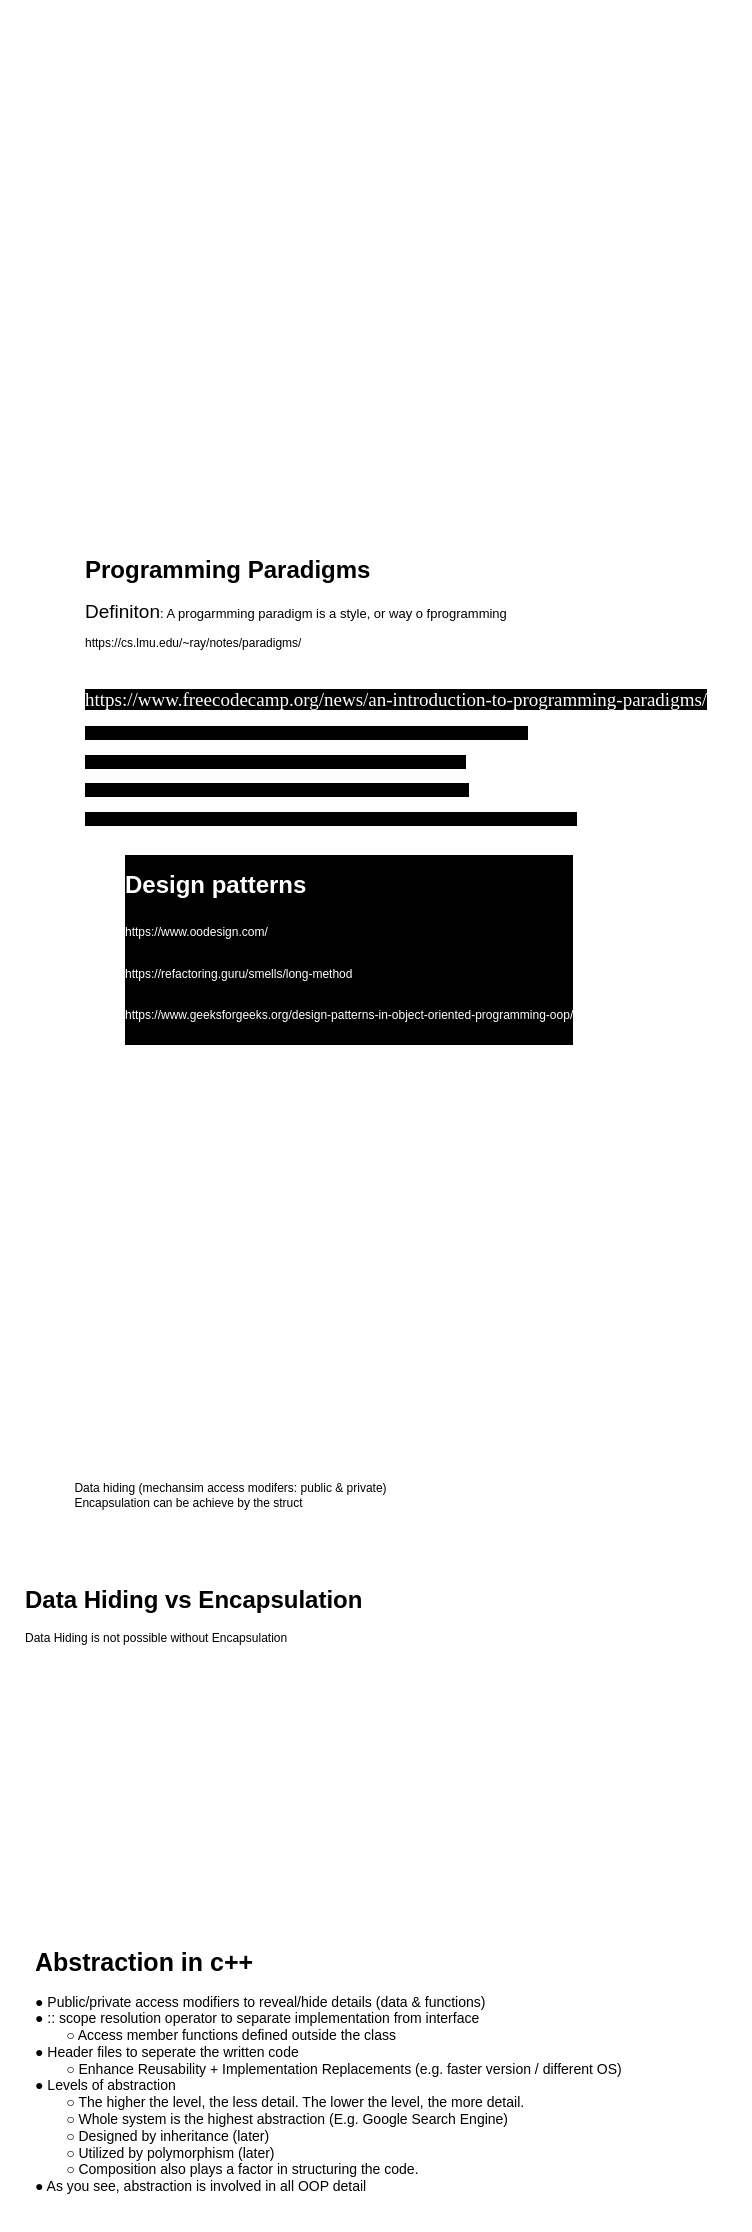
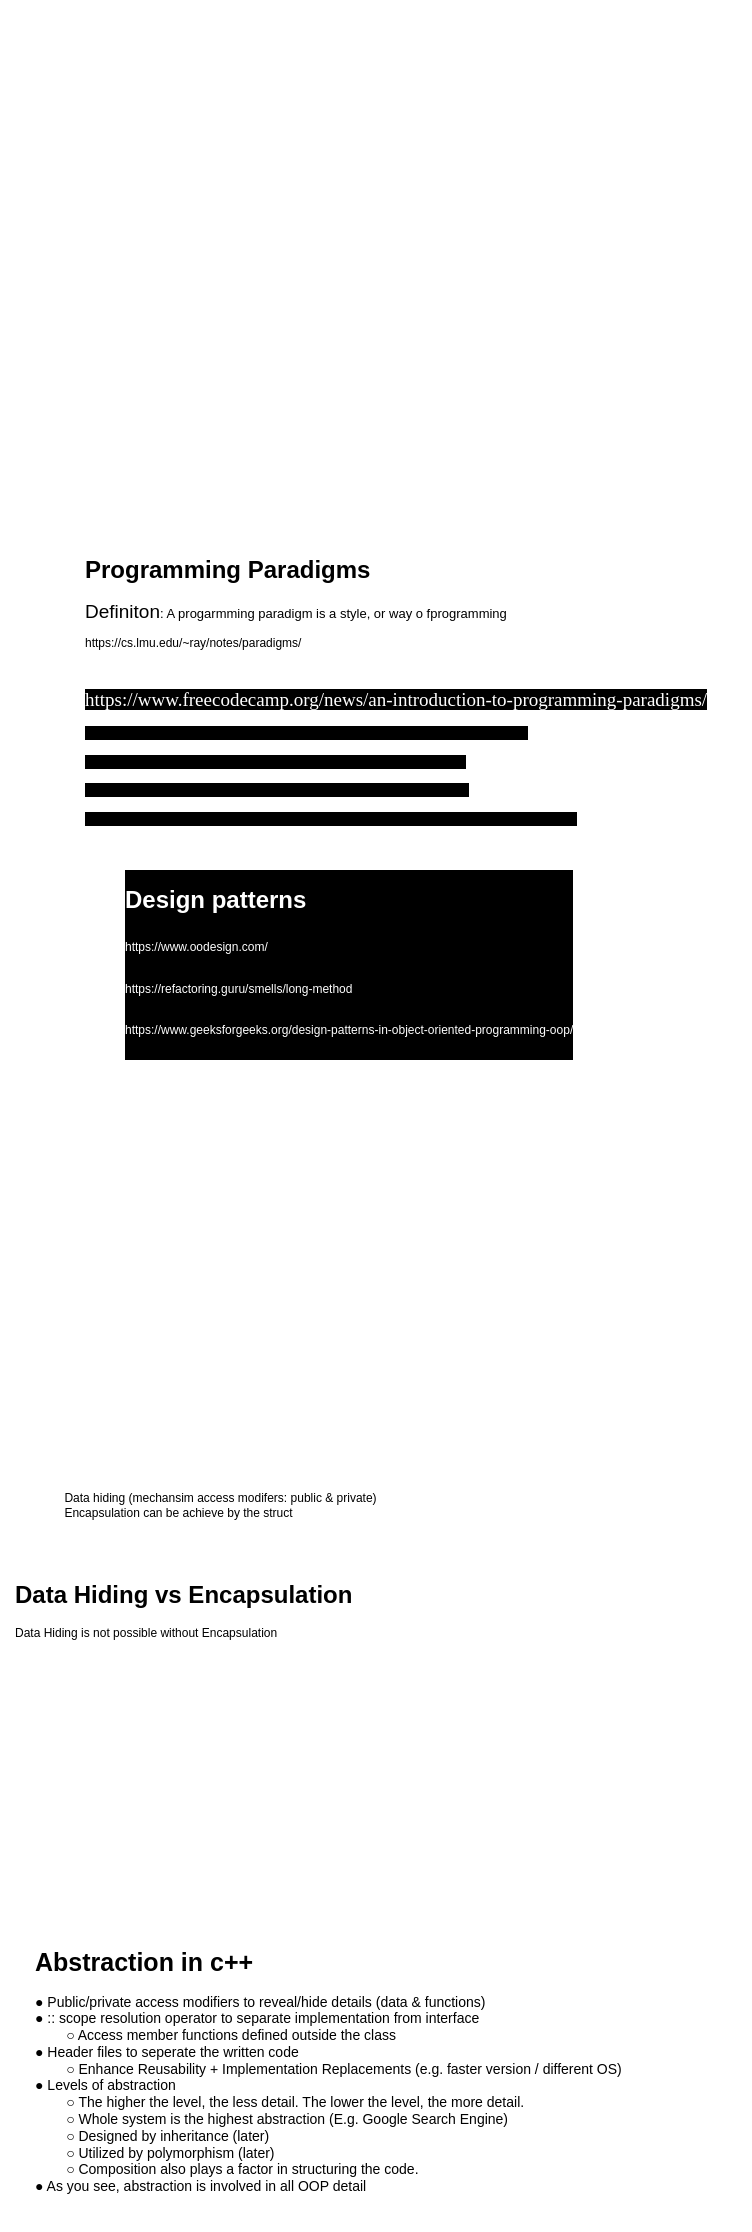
- <mxCell id="5" value="&lt;h1 style=&quot;font-size: 24px;&quot;&gt;&lt;font style=&quot;font-size: 24px;&quot;&gt;Design patterns&lt;/font&gt;&lt;/h1&gt;&lt;p style=&quot;&quot;&gt;&lt;span style=&quot;font-size: 12px;&quot;&gt;https://www.oodesign.com/&lt;/span&gt;&lt;br&gt;&lt;/p&gt;&lt;p style=&quot;&quot;&gt;&lt;span style=&quot;font-size: 12px;&quot;&gt;https://refactoring.guru/smells/long-method&lt;/span&gt;&lt;br&gt;&lt;/p&gt;&lt;p style=&quot;&quot;&gt;&lt;span style=&quot;font-size: 12px;&quot;&gt;https://www.geeksforgeeks.org/design-patterns-in-object-oriented-programming-oop/&lt;/span&gt;&lt;br&gt;&lt;/p&gt;&lt;p style=&quot;&quot;&gt;&lt;span style=&quot;font-size: 12px;&quot;&gt;&lt;br&gt;&lt;/span&gt;&lt;/p&gt;" style="text;html=1;strokeColor=none;fillColor=none;spacing=5;spacingTop=-20;whiteSpace=wrap;overflow=hidden;rounded=0;labelBackgroundColor=#000000;fontSize=19;fontColor=#FFFFFF;" parent="1" vertex="1"><mxGeometry x="120" y="865" width="600" height="180" as="geometry" /></mxCell>
+ <mxCell id="5" value="&lt;h1 style=&quot;font-size: 24px;&quot;&gt;&lt;font style=&quot;font-size: 24px;&quot;&gt;Design patterns&lt;/font&gt;&lt;/h1&gt;&lt;p style=&quot;&quot;&gt;&lt;span style=&quot;font-size: 12px;&quot;&gt;https://www.oodesign.com/&lt;/span&gt;&lt;br&gt;&lt;/p&gt;&lt;p style=&quot;&quot;&gt;&lt;span style=&quot;font-size: 12px;&quot;&gt;https://refactoring.guru/smells/long-method&lt;/span&gt;&lt;br&gt;&lt;/p&gt;&lt;p style=&quot;&quot;&gt;&lt;span style=&quot;font-size: 12px;&quot;&gt;https://www.geeksforgeeks.org/design-patterns-in-object-oriented-programming-oop/&lt;/span&gt;&lt;br&gt;&lt;/p&gt;&lt;p style=&quot;&quot;&gt;&lt;span style=&quot;font-size: 12px;&quot;&gt;&lt;br&gt;&lt;/span&gt;&lt;/p&gt;" style="text;html=1;strokeColor=none;fillColor=none;spacing=5;spacingTop=-20;whiteSpace=wrap;overflow=hidden;rounded=0;labelBackgroundColor=#000000;fontSize=19;fontColor=#FFFFFF;" parent="1" vertex="1"><mxGeometry x="120" y="880" width="600" height="180" as="geometry" /></mxCell>
- <mxCell id="9" value="&lt;div style=&quot;text-align: left;&quot;&gt;&lt;span style=&quot;background-color: initial;&quot;&gt;Data hiding (mechansim access modifers: public &amp;amp; private)&lt;/span&gt;&lt;/div&gt;&lt;div style=&quot;text-align: left;&quot;&gt;&lt;span style=&quot;background-color: initial;&quot;&gt;Encapsulation can be achieve by the struct&lt;/span&gt;&lt;/div&gt;" style="text;html=1;align=center;verticalAlign=middle;resizable=0;points=[];autosize=1;strokeColor=none;fillColor=none;" vertex="1" parent="1"><mxGeometry x="60" y="1475" width="340" height="40" as="geometry" /></mxCell>
+ <mxCell id="9" value="&lt;div style=&quot;text-align: left;&quot;&gt;&lt;span style=&quot;background-color: initial;&quot;&gt;Data hiding (mechansim access modifers: public &amp;amp; private)&lt;/span&gt;&lt;/div&gt;&lt;div style=&quot;text-align: left;&quot;&gt;&lt;span style=&quot;background-color: initial;&quot;&gt;Encapsulation can be achieve by the struct&lt;/span&gt;&lt;/div&gt;" style="text;html=1;align=center;verticalAlign=middle;resizable=0;points=[];autosize=1;strokeColor=none;fillColor=none;" vertex="1" parent="1"><mxGeometry x="50" y="1485" width="340" height="40" as="geometry" /></mxCell>
- <mxCell id="7" value="&lt;h1&gt;Data Hiding vs Encapsulation&lt;/h1&gt;&lt;p&gt;Data Hiding is not possible without Encapsulation&lt;/p&gt;" style="text;html=1;strokeColor=none;fillColor=none;spacing=5;spacingTop=-20;whiteSpace=wrap;overflow=hidden;rounded=0;" vertex="1" parent="1"><mxGeometry x="20" y="1580" width="380" height="80" as="geometry" /></mxCell>
+ <mxCell id="7" value="&lt;h1&gt;Data Hiding vs Encapsulation&lt;/h1&gt;&lt;p&gt;Data Hiding is not possible without Encapsulation&lt;/p&gt;" style="text;html=1;strokeColor=none;fillColor=none;spacing=5;spacingTop=-20;whiteSpace=wrap;overflow=hidden;rounded=0;" vertex="1" parent="1"><mxGeometry x="10" y="1575" width="380" height="80" as="geometry" /></mxCell>
